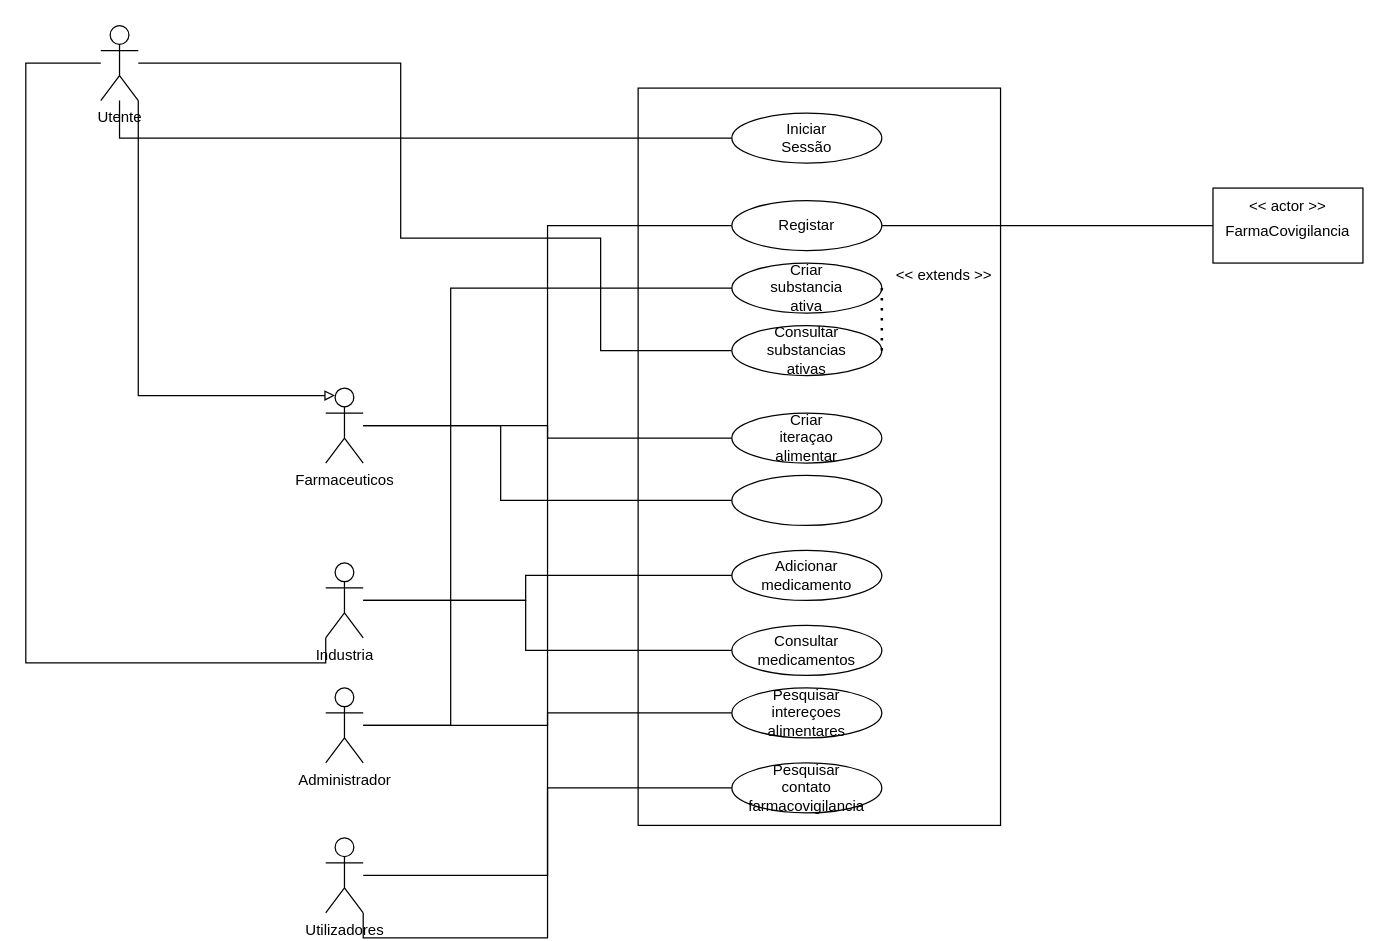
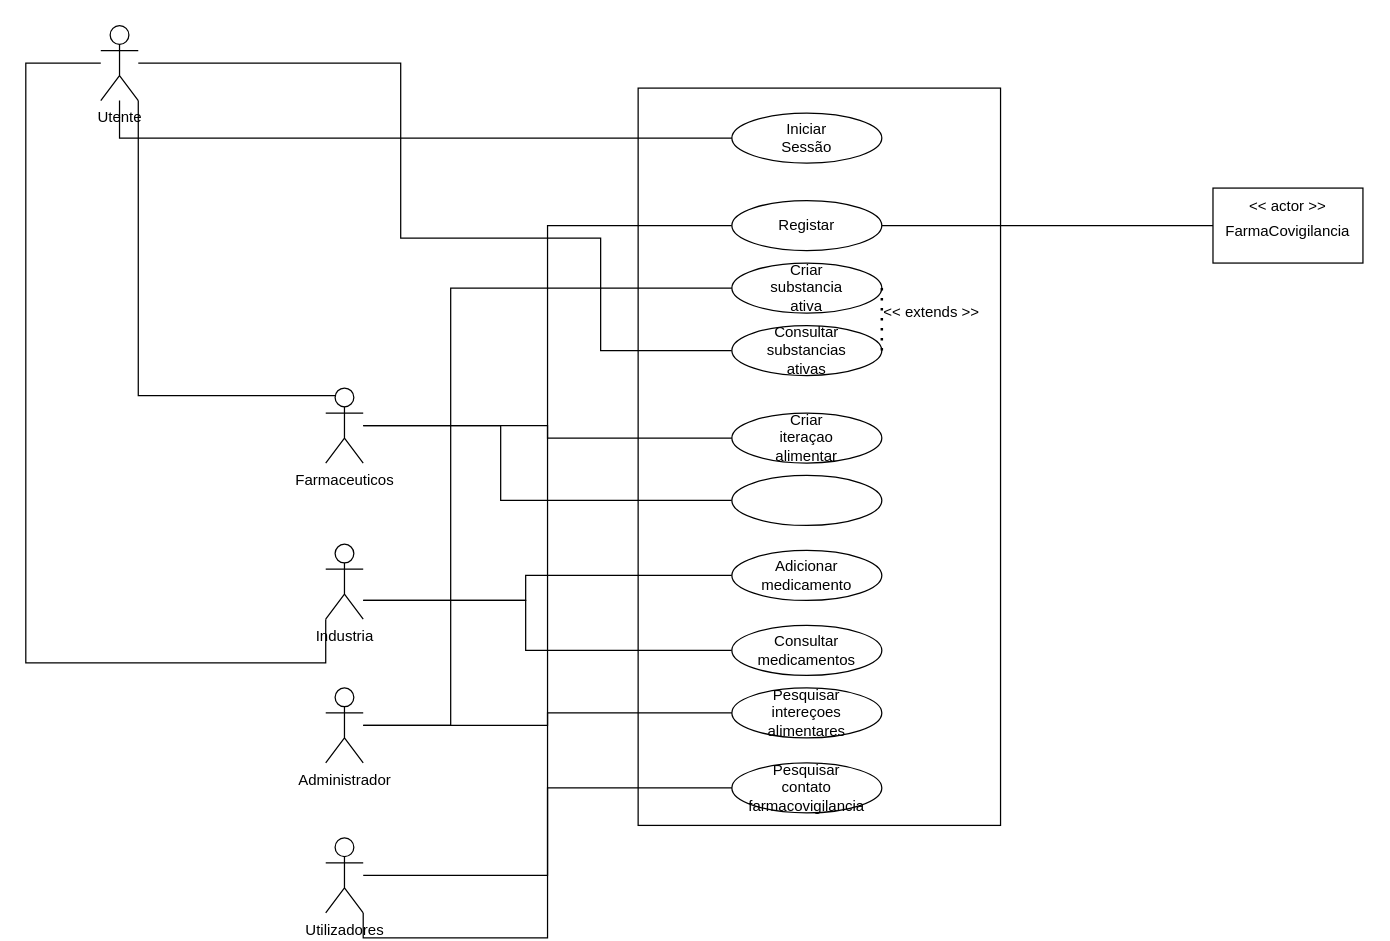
- <mxCell id="44" value="&amp;lt;&amp;lt; extends &amp;gt;&amp;gt;" style="text;html=1;strokeColor=none;fillColor=none;align=center;verticalAlign=middle;whiteSpace=wrap;rounded=0;" vertex="1" parent="1"><mxGeometry x="715" y="205" width="80" height="30" as="geometry" /></mxCell>
+ <mxCell id="44" value="&amp;lt;&amp;lt; extends &amp;gt;&amp;gt;" style="text;html=1;strokeColor=none;fillColor=none;align=center;verticalAlign=middle;whiteSpace=wrap;rounded=0;" vertex="1" parent="1"><mxGeometry x="705" y="235" width="80" height="30" as="geometry" /></mxCell>
- <mxCell id="38" style="edgeStyle=orthogonalEdgeStyle;rounded=0;orthogonalLoop=1;jettySize=auto;html=1;entryX=0.25;entryY=0.1;entryDx=0;entryDy=0;entryPerimeter=0;endArrow=block;endFill=0;" edge="1" parent="1" source="15" target="7"><mxGeometry relative="1" as="geometry"><Array as="points"><mxPoint x="110" y="316" /></Array></mxGeometry></mxCell>
+ <mxCell id="38" style="edgeStyle=orthogonalEdgeStyle;rounded=0;orthogonalLoop=1;jettySize=auto;html=1;entryX=0.25;entryY=0.1;entryDx=0;entryDy=0;entryPerimeter=0;endArrow=none;endFill=0;" edge="1" parent="1" source="15" target="7"><mxGeometry relative="1" as="geometry"><Array as="points"><mxPoint x="110" y="316" /></Array></mxGeometry></mxCell>
- <mxCell id="10" value="Industria" style="shape=umlActor;verticalLabelPosition=bottom;verticalAlign=top;html=1;outlineConnect=0;" vertex="1" parent="1"><mxGeometry x="260" y="450" width="30" height="60" as="geometry" /></mxCell>
+ <mxCell id="10" value="Industria" style="shape=umlActor;verticalLabelPosition=bottom;verticalAlign=top;html=1;outlineConnect=0;" vertex="1" parent="1"><mxGeometry x="260" y="435" width="30" height="60" as="geometry" /></mxCell>
